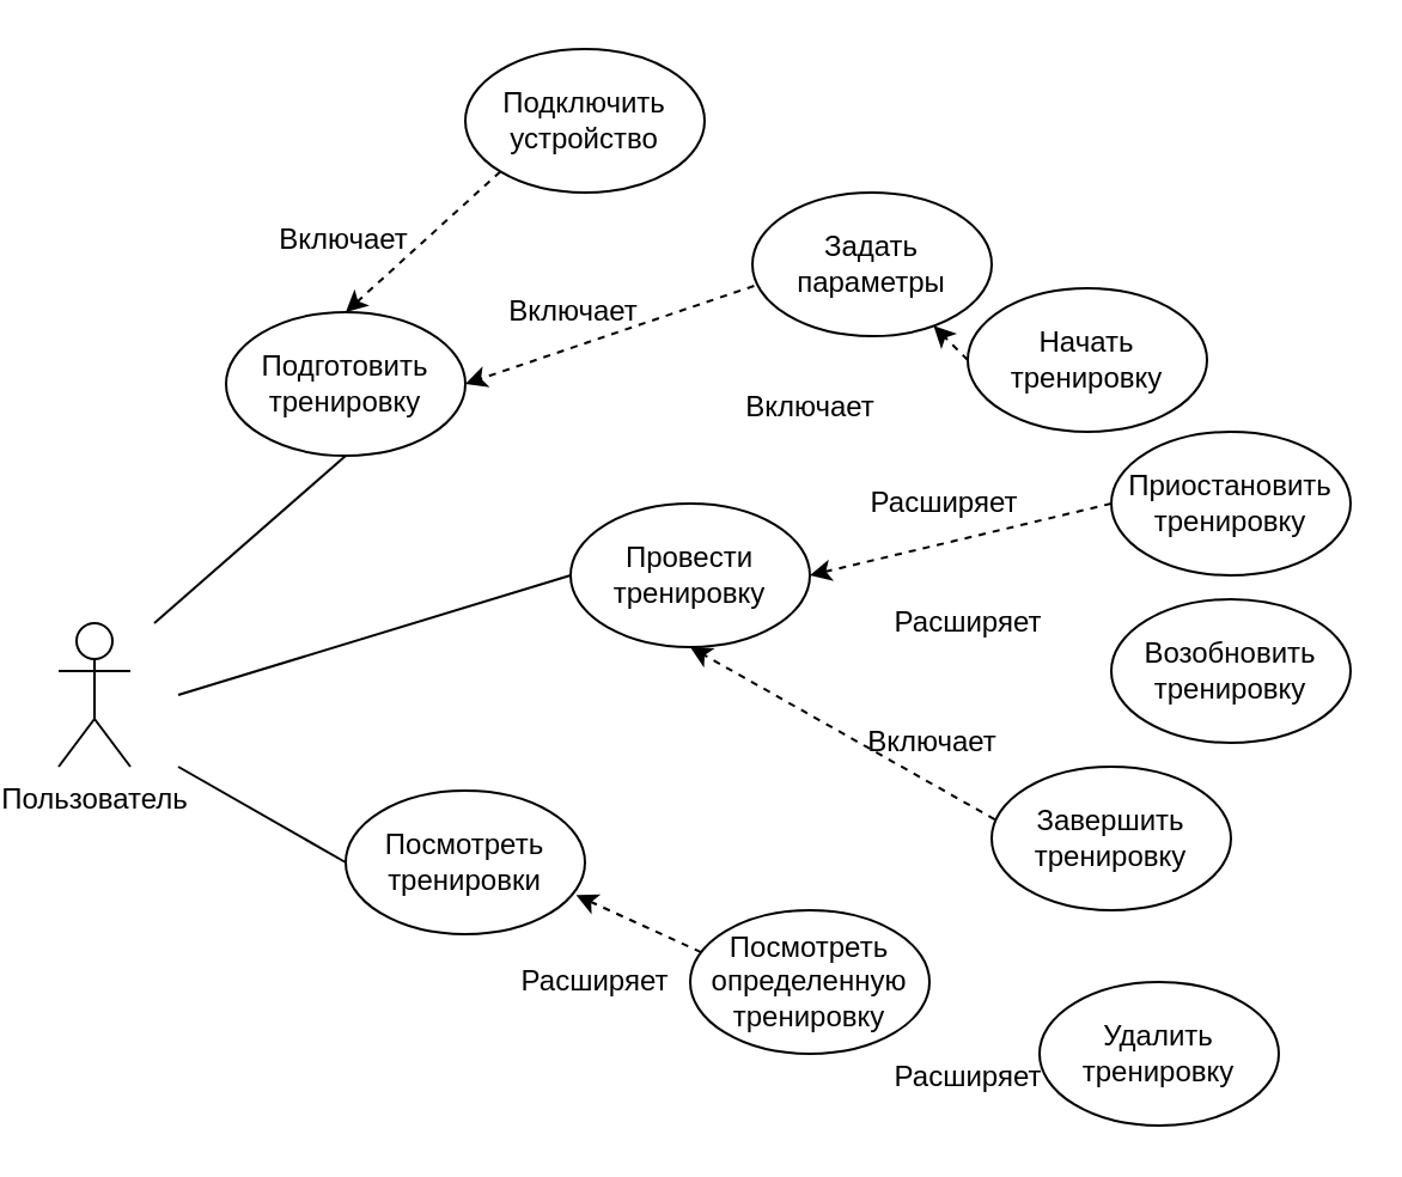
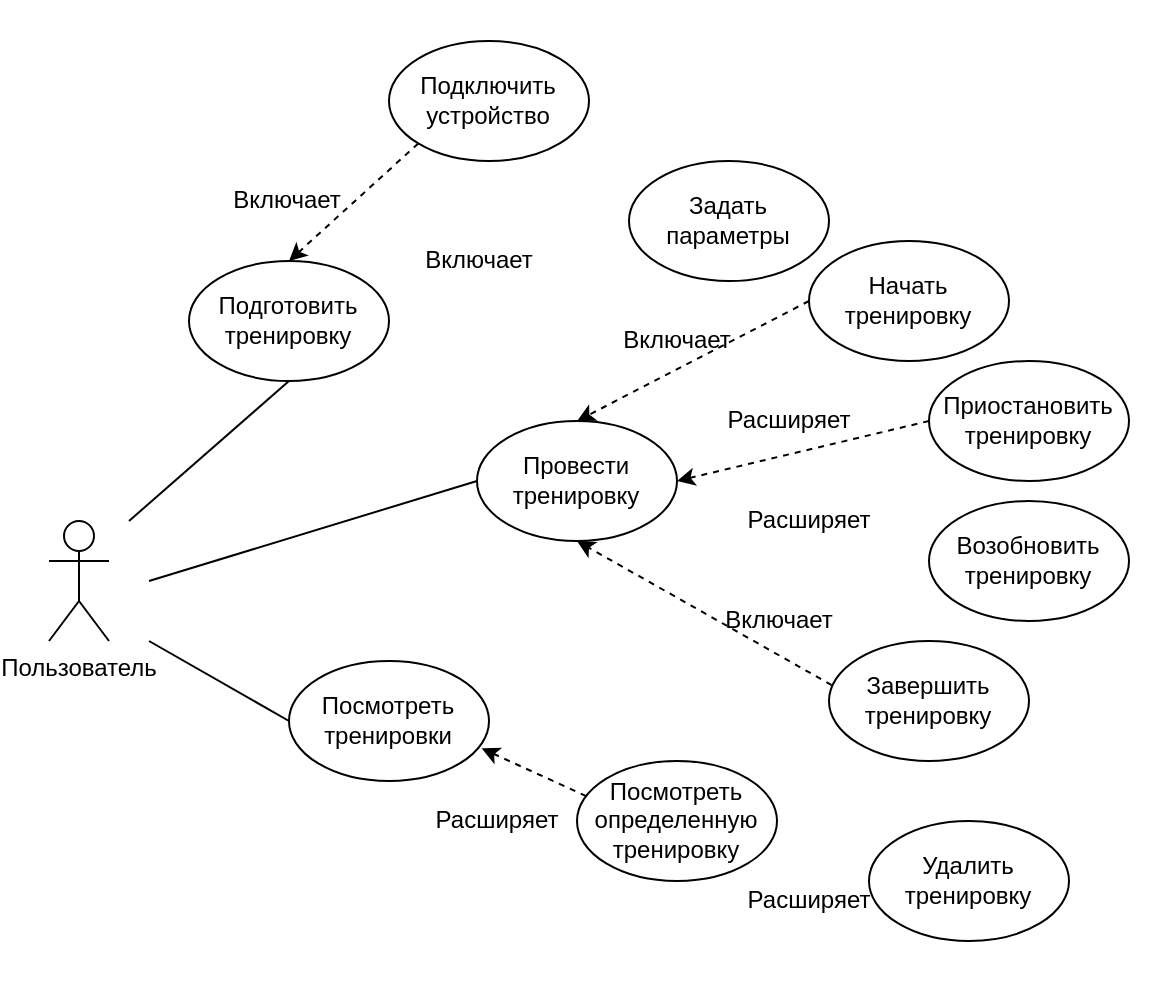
- <mxCell id="15" value="" style="endArrow=classic;html=1;rounded=0;dashed=1;exitX=0.007;exitY=0.65;exitDx=0;exitDy=0;entryX=1;entryY=0.5;entryDx=0;entryDy=0;exitPerimeter=0;" parent="1" source="6" target="3" edge="1"><mxGeometry width="50" height="50" relative="1" as="geometry"><mxPoint x="245" y="130" as="sourcePoint" /><mxPoint x="130" y="120" as="targetPoint" /></mxGeometry></mxCell>
- <mxCell id="19" value="" style="endArrow=classic;html=1;rounded=0;dashed=1;exitX=0;exitY=0.5;exitDx=0;exitDy=0;" parent="1" source="7" target="6" edge="1"><mxGeometry width="50" height="50" relative="1" as="geometry"><mxPoint x="255" y="110" as="sourcePoint" /><mxPoint x="140" y="130" as="targetPoint" /></mxGeometry></mxCell>
+ <mxCell id="19" value="" style="endArrow=classic;html=1;rounded=0;dashed=1;exitX=0;exitY=0.5;exitDx=0;exitDy=0;entryX=0.5;entryY=0;entryDx=0;entryDy=0;" parent="1" source="7" target="18" edge="1"><mxGeometry width="50" height="50" relative="1" as="geometry"><mxPoint x="255" y="110" as="sourcePoint" /><mxPoint x="140" y="130" as="targetPoint" /></mxGeometry></mxCell>
